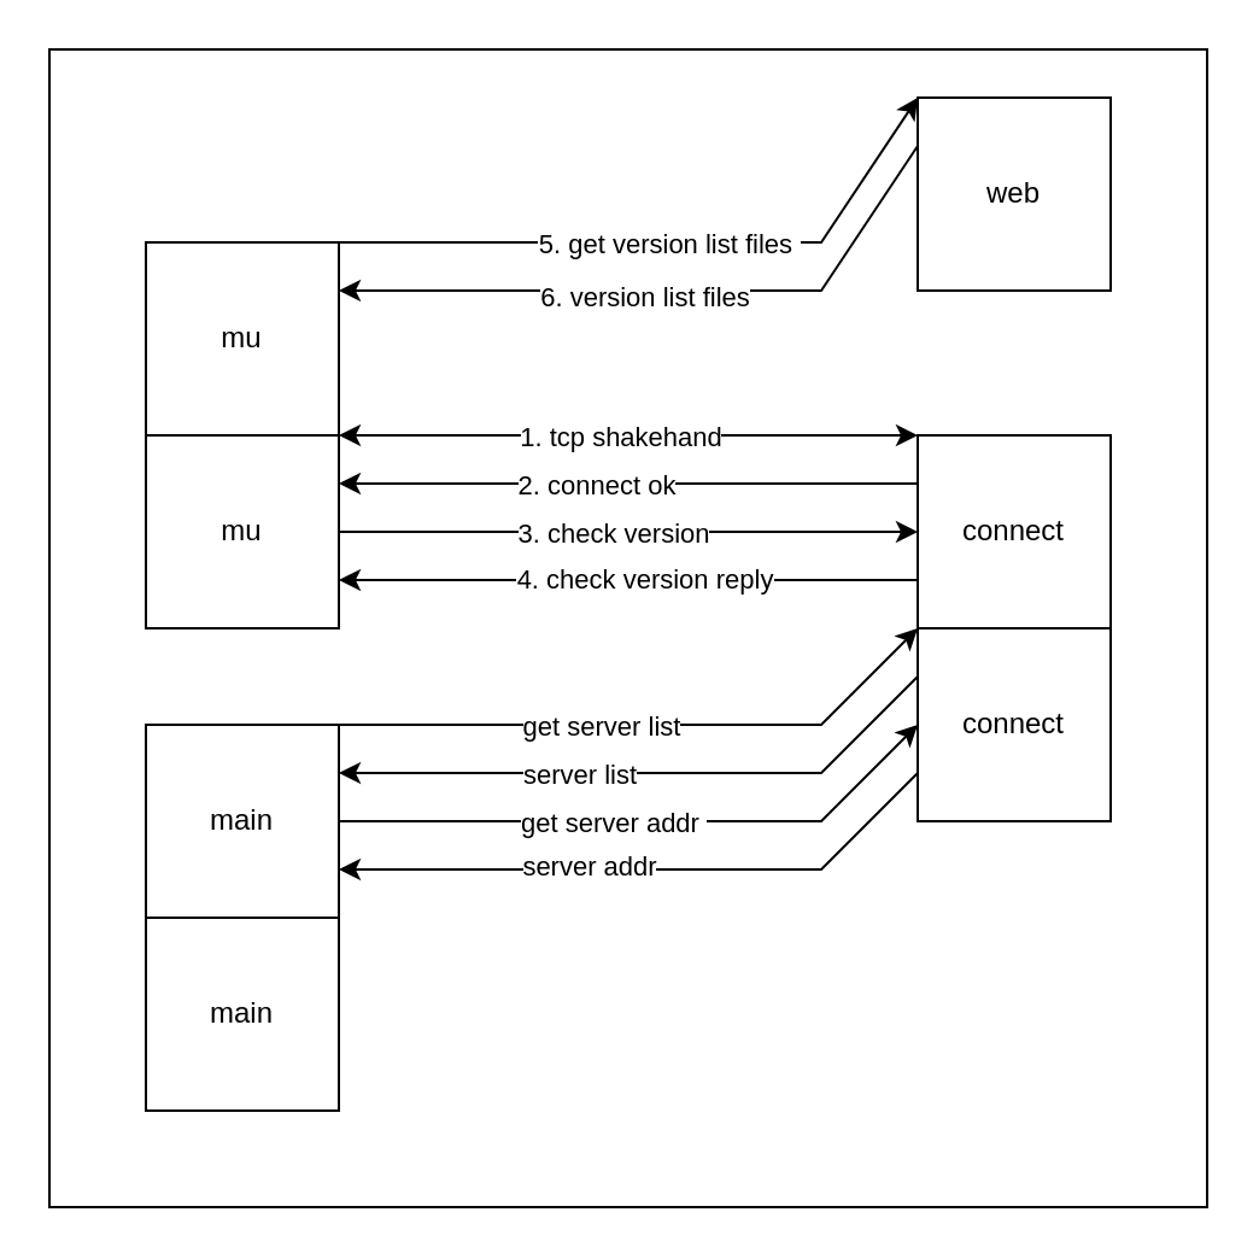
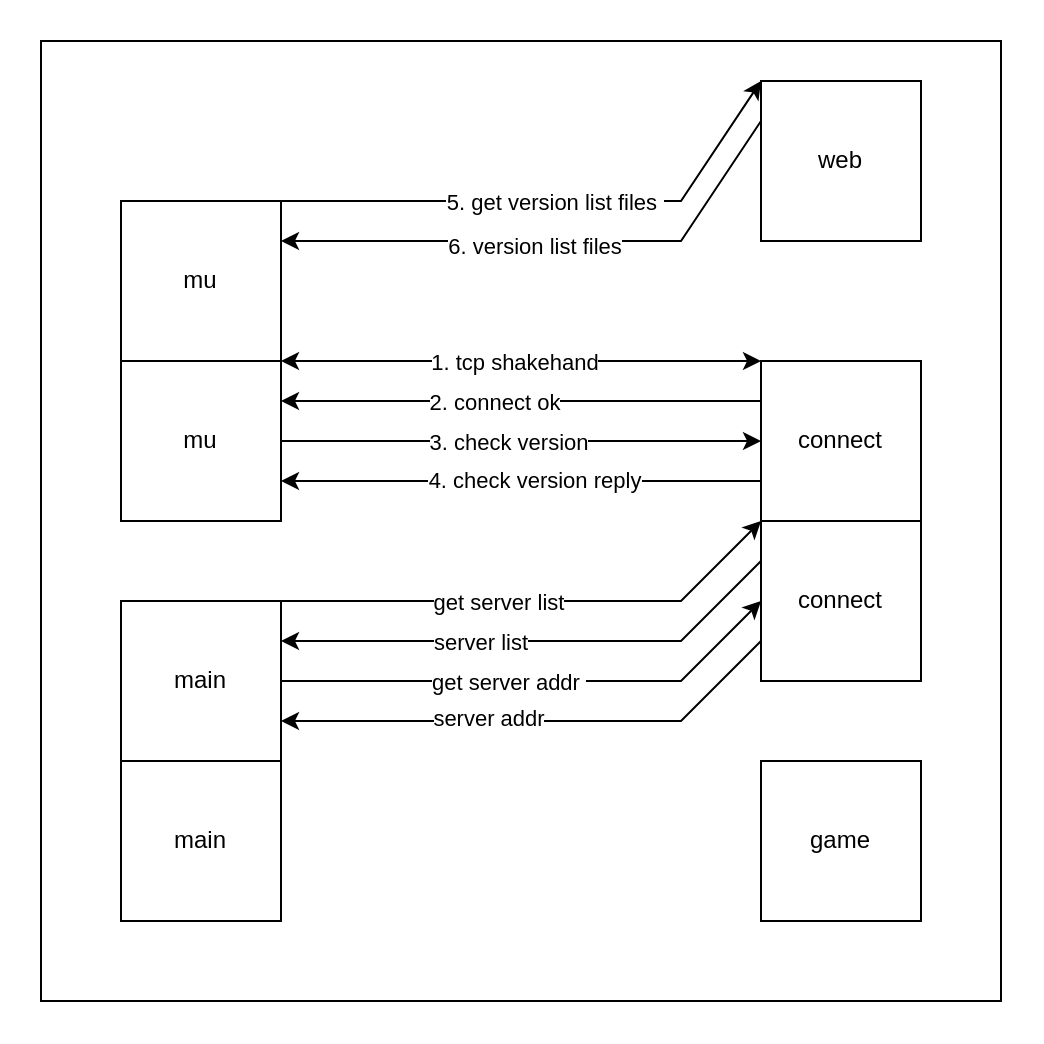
+ <mxCell id="4" value="game" style="rounded=0;whiteSpace=wrap;html=1;" parent="1" vertex="1"><mxGeometry x="380" y="380" width="80" height="80" as="geometry" /></mxCell>
